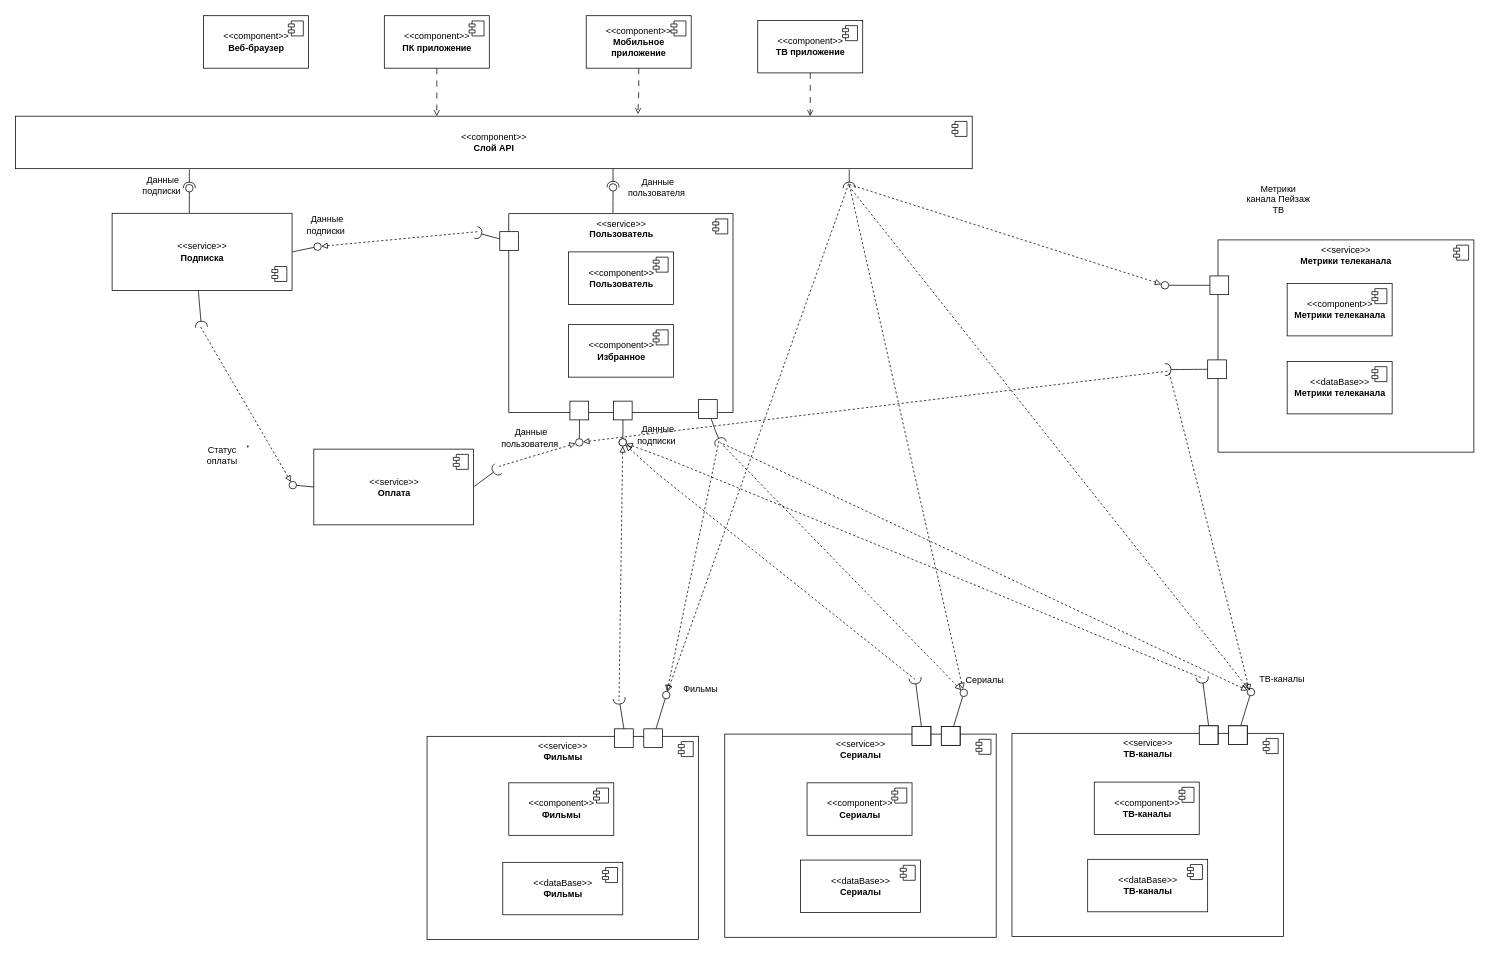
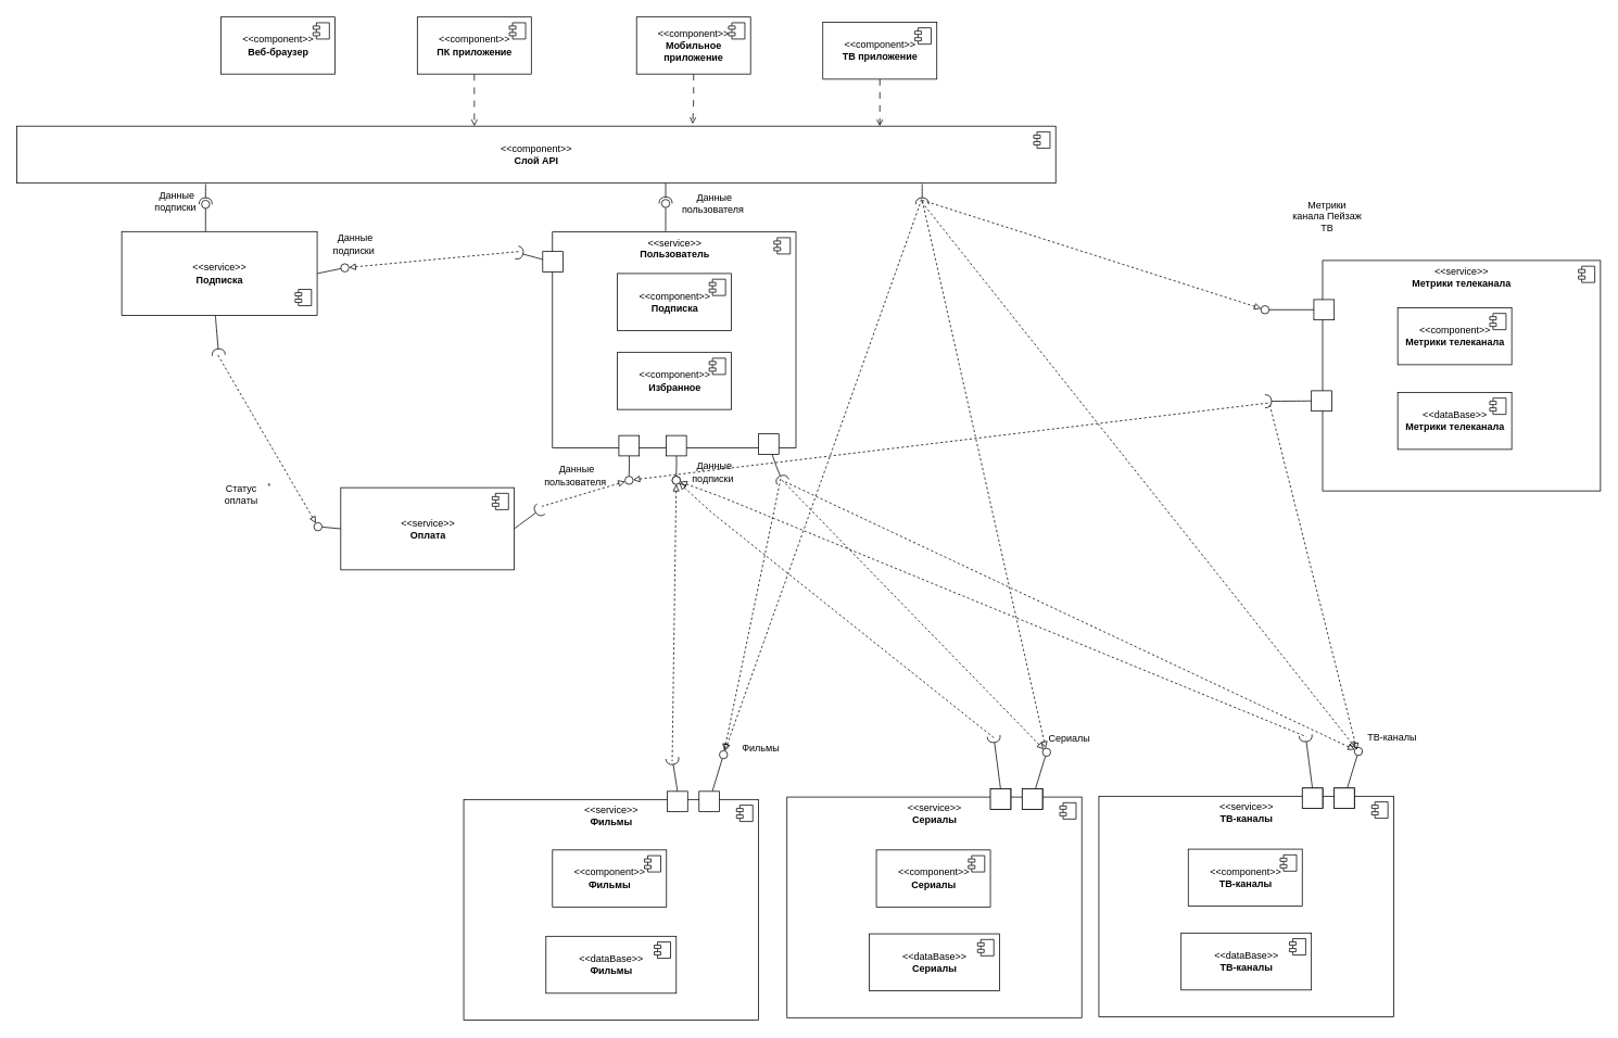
- <mxCell id="121" value="&lt;span style=&quot;border-color: var(--border-color);&quot;&gt;Метрики канала Пейзаж ТВ&lt;/span&gt;" style="text;html=1;strokeColor=none;fillColor=none;align=center;verticalAlign=middle;whiteSpace=wrap;rounded=0;" parent="1" vertex="1"><mxGeometry x="1661" y="250" width="87" height="30" as="geometry" /></mxCell>
+ <mxCell id="121" value="&lt;span style=&quot;border-color: var(--border-color);&quot;&gt;Метрики канала Пейзаж ТВ&lt;/span&gt;" style="text;html=1;strokeColor=none;fillColor=none;align=center;verticalAlign=middle;whiteSpace=wrap;rounded=0;" parent="1" vertex="1"><mxGeometry x="1586" y="250" width="87" height="30" as="geometry" /></mxCell>
- <mxCell id="99" value="&amp;lt;&amp;lt;component&amp;gt;&amp;gt;&lt;br&gt;&lt;b&gt;Пользователь&lt;/b&gt;" style="html=1;dropTarget=0;" parent="1" vertex="1"><mxGeometry x="757.5" y="335" width="140" height="70" as="geometry" /></mxCell>
+ <mxCell id="99" value="&amp;lt;&amp;lt;component&amp;gt;&amp;gt;&lt;br&gt;&lt;b&gt;Подписка&lt;/b&gt;" style="html=1;dropTarget=0;" parent="1" vertex="1"><mxGeometry x="757.5" y="335" width="140" height="70" as="geometry" /></mxCell>
